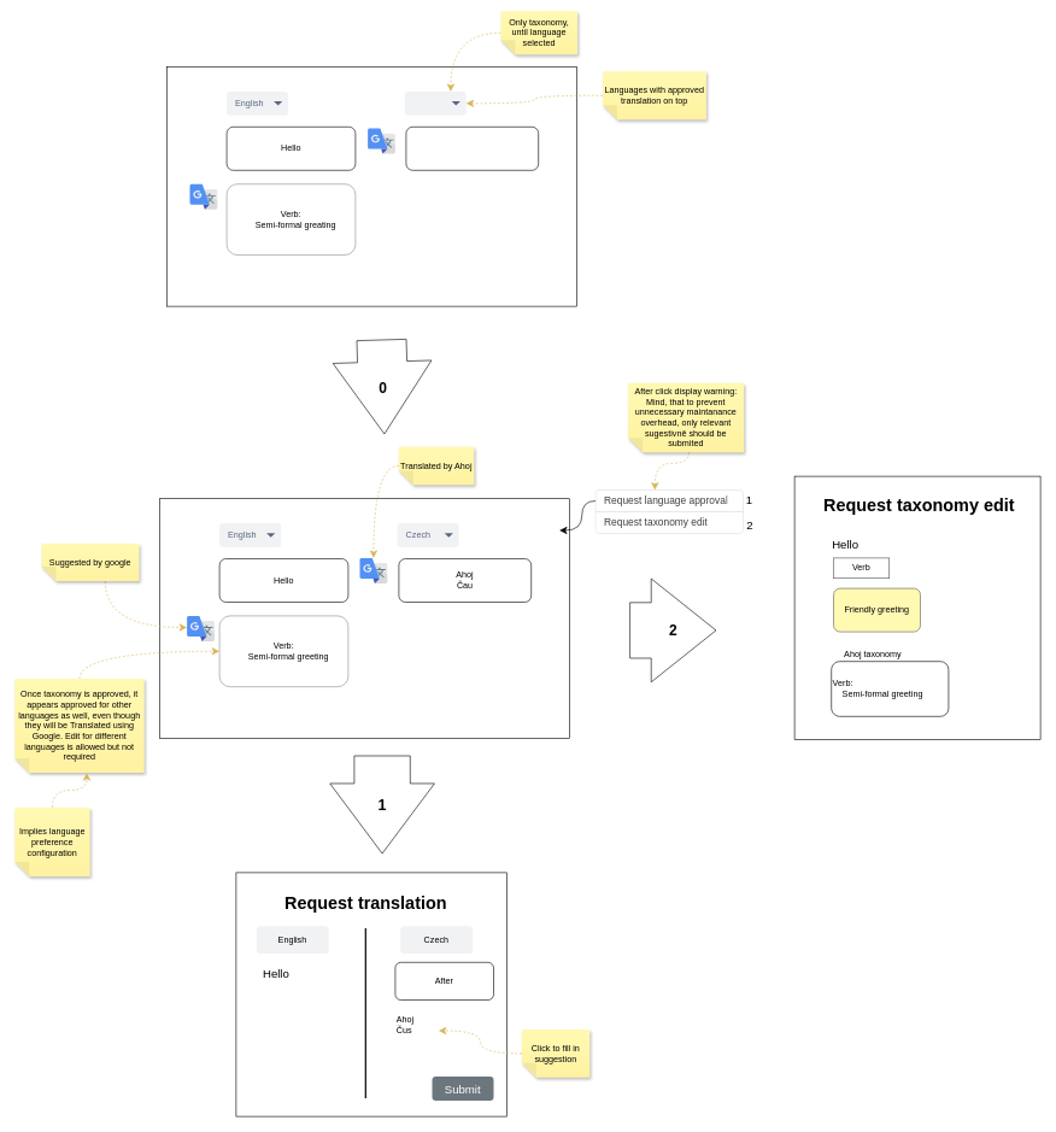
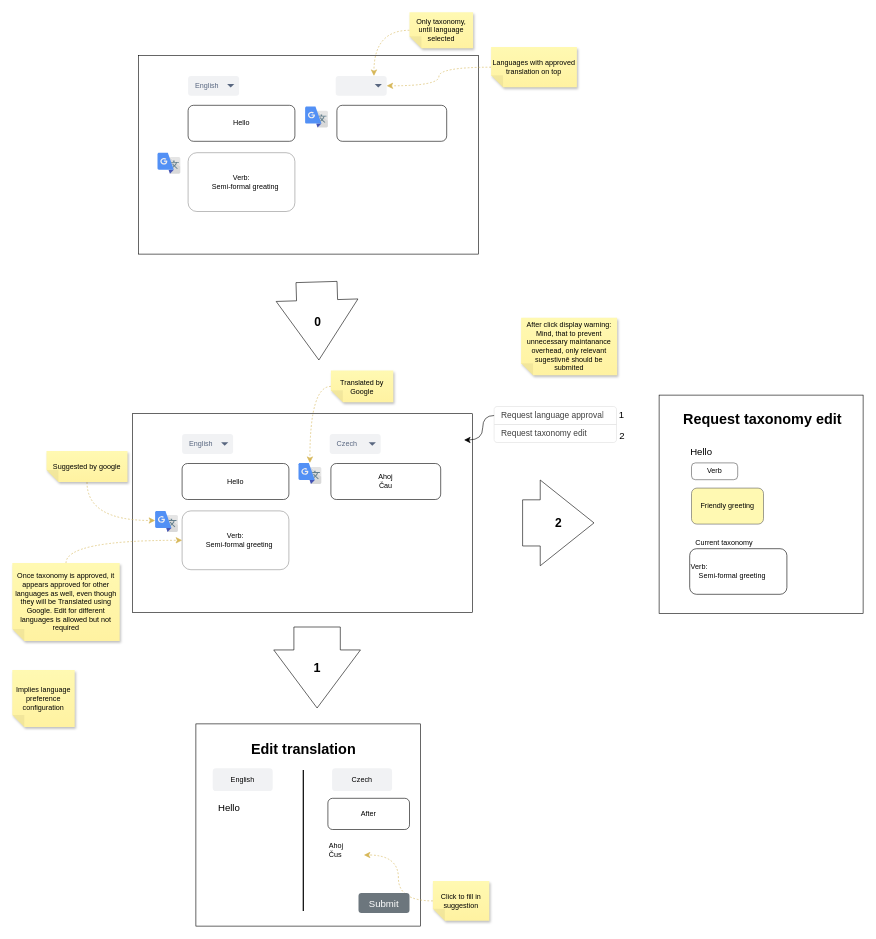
- <mxCell id="45" value="Only taxonomy, until language selected" style="shape=note;whiteSpace=wrap;html=1;backgroundOutline=1;fontColor=#000000;darkOpacity=0.05;fillColor=#FFF9B2;strokeColor=none;fillStyle=solid;direction=west;gradientDirection=north;gradientColor=#FFF2A1;shadow=1;size=20;pointerEvents=1;" parent="6" vertex="1"><mxGeometry x="692" y="15" width="106" height="60" as="geometry" /></mxCell>
+ <mxCell id="45" value="Only taxonomy, until language selected" style="shape=note;whiteSpace=wrap;html=1;backgroundOutline=1;fontColor=#000000;darkOpacity=0.05;fillColor=#FFF9B2;strokeColor=none;fillStyle=solid;direction=west;gradientDirection=north;gradientColor=#FFF2A1;shadow=1;size=20;pointerEvents=1;" parent="6" vertex="1"><mxGeometry x="682" y="20" width="106" height="60" as="geometry" /></mxCell>
- <mxCell id="47" value="Languages with approved translation on top" style="shape=note;whiteSpace=wrap;html=1;backgroundOutline=1;fontColor=#000000;darkOpacity=0.05;fillColor=#FFF9B2;strokeColor=none;fillStyle=solid;direction=west;gradientDirection=north;gradientColor=#FFF2A1;shadow=1;size=20;pointerEvents=1;" parent="6" vertex="1"><mxGeometry x="833" y="98" width="143" height="67" as="geometry" /></mxCell>
+ <mxCell id="47" value="Languages with approved translation on top" style="shape=note;whiteSpace=wrap;html=1;backgroundOutline=1;fontColor=#000000;darkOpacity=0.05;fillColor=#FFF9B2;strokeColor=none;fillStyle=solid;direction=west;gradientDirection=north;gradientColor=#FFF2A1;shadow=1;size=20;pointerEvents=1;" parent="6" vertex="1"><mxGeometry x="818" y="78" width="143" height="67" as="geometry" /></mxCell>
- <mxCell id="8" value="Translated by Ahoj" style="shape=note;whiteSpace=wrap;html=1;backgroundOutline=1;fontColor=#000000;darkOpacity=0.05;fillColor=#FFF9B2;strokeColor=none;fillStyle=solid;direction=west;gradientDirection=north;gradientColor=#FFF2A1;shadow=1;size=20;pointerEvents=1;" parent="6" vertex="1"><mxGeometry x="551" y="617" width="104" height="53" as="geometry" /></mxCell>
+ <mxCell id="8" value="Translated by Google" style="shape=note;whiteSpace=wrap;html=1;backgroundOutline=1;fontColor=#000000;darkOpacity=0.05;fillColor=#FFF9B2;strokeColor=none;fillStyle=solid;direction=west;gradientDirection=north;gradientColor=#FFF2A1;shadow=1;size=20;pointerEvents=1;" parent="6" vertex="1"><mxGeometry x="551" y="617" width="104" height="53" as="geometry" /></mxCell>
- <mxCell id="32" style="edgeStyle=orthogonalEdgeStyle;curved=1;rounded=0;orthogonalLoop=1;jettySize=auto;html=1;fontSize=12;startSize=8;endSize=8;dashed=1;fillColor=#fff2cc;strokeColor=#d6b656;" parent="6" source="33" target="29" edge="1"><mxGeometry relative="1" as="geometry"><mxPoint x="905" y="676" as="targetPoint" /><Array as="points"><mxPoint x="952" y="640" /><mxPoint x="905" y="640" /></Array></mxGeometry></mxCell>
- <mxCell id="35" value="Suggested by google" style="shape=note;whiteSpace=wrap;html=1;backgroundOutline=1;fontColor=#000000;darkOpacity=0.05;fillColor=#FFF9B2;strokeColor=none;fillStyle=solid;direction=west;gradientDirection=north;gradientColor=#FFF2A1;shadow=1;size=20;pointerEvents=1;" parent="6" vertex="1"><mxGeometry x="57" y="751" width="135" height="52" as="geometry" /></mxCell>
+ <mxCell id="35" value="Suggested by google" style="shape=note;whiteSpace=wrap;html=1;backgroundOutline=1;fontColor=#000000;darkOpacity=0.05;fillColor=#FFF9B2;strokeColor=none;fillStyle=solid;direction=west;gradientDirection=north;gradientColor=#FFF2A1;shadow=1;size=20;pointerEvents=1;" parent="6" vertex="1"><mxGeometry x="77" y="751" width="135" height="52" as="geometry" /></mxCell>
- <mxCell id="56" value="Verb" style="whiteSpace=wrap;html=1;strokeColor=#545454;fontColor=#000000;arcSize=23;rounded=0;" parent="6" vertex="1"><mxGeometry x="1152" y="771" width="77" height="28" as="geometry" /></mxCell>
+ <mxCell id="56" value="Verb" style="rounded=1;whiteSpace=wrap;html=1;strokeColor=#545454;fontColor=#000000;arcSize=23;" parent="6" vertex="1"><mxGeometry x="1152" y="771" width="77" height="28" as="geometry" /></mxCell>
- <mxCell id="57" value="Ahoj taxonomy" style="text;html=1;align=center;verticalAlign=middle;whiteSpace=wrap;rounded=0;" parent="6" vertex="1"><mxGeometry x="1149" y="890" width="115" height="30" as="geometry" /></mxCell>
+ <mxCell id="57" value="Current taxonomy" style="text;html=1;align=center;verticalAlign=middle;whiteSpace=wrap;rounded=0;" parent="6" vertex="1"><mxGeometry x="1149" y="890" width="115" height="30" as="geometry" /></mxCell>
- <mxCell id="51" style="edgeStyle=orthogonalEdgeStyle;curved=1;rounded=0;orthogonalLoop=1;jettySize=auto;html=1;entryX=0;entryY=0;entryDx=79.5;entryDy=0;entryPerimeter=0;fontSize=12;startSize=8;endSize=8;dashed=1;fillColor=#fff2cc;strokeColor=#d6b656;" parent="6" source="50" target="49" edge="1"><mxGeometry relative="1" as="geometry" /></mxCell>
- <mxCell id="15" value="Request translation" style="text;html=1;align=center;verticalAlign=middle;resizable=0;points=[];autosize=1;strokeColor=none;fillColor=none;fontSize=24;fontStyle=1" parent="6" vertex="1"><mxGeometry x="392.5" y="1228" width="225" height="40" as="geometry" /></mxCell>
+ <mxCell id="15" value="Edit translation" style="text;html=1;align=center;verticalAlign=middle;resizable=0;points=[];autosize=1;strokeColor=none;fillColor=none;fontSize=24;fontStyle=1" parent="6" vertex="1"><mxGeometry x="392.5" y="1228" width="225" height="40" as="geometry" /></mxCell>
- <mxCell id="24" value="Click to fill in suggestion" style="shape=note;whiteSpace=wrap;html=1;backgroundOutline=1;fontColor=#000000;darkOpacity=0.05;fillColor=#FFF9B2;strokeColor=none;fillStyle=solid;direction=west;gradientDirection=north;gradientColor=#FFF2A1;shadow=1;size=20;pointerEvents=1;" parent="6" vertex="1"><mxGeometry x="721" y="1423" width="94" height="66" as="geometry" /></mxCell>
+ <mxCell id="24" value="Click to fill in suggestion" style="shape=note;whiteSpace=wrap;html=1;backgroundOutline=1;fontColor=#000000;darkOpacity=0.05;fillColor=#FFF9B2;strokeColor=none;fillStyle=solid;direction=west;gradientDirection=north;gradientColor=#FFF2A1;shadow=1;size=20;pointerEvents=1;" parent="6" vertex="1"><mxGeometry x="721" y="1468" width="94" height="66" as="geometry" /></mxCell>
